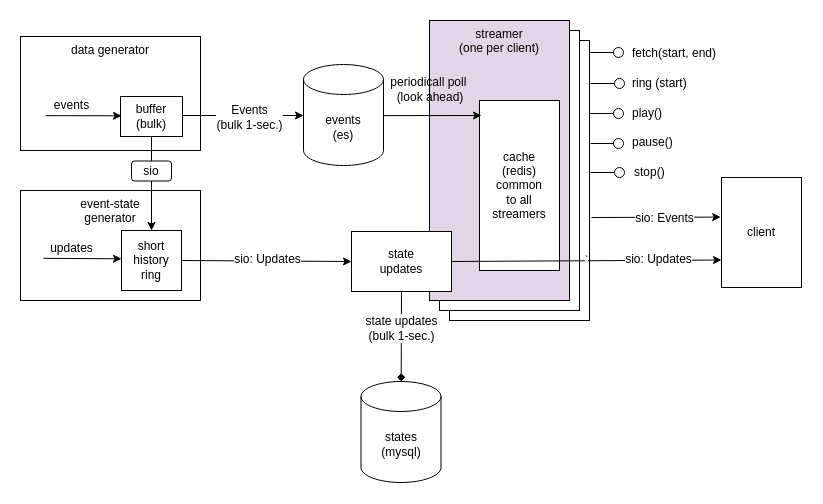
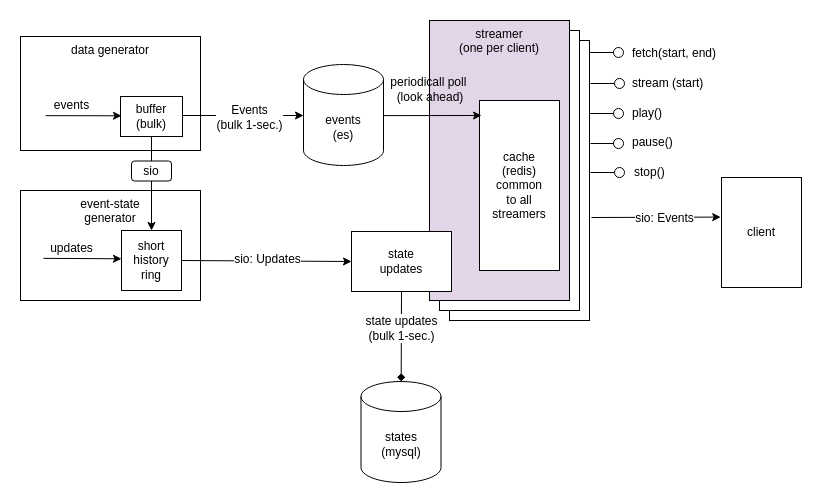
- <mxCell id="20" value="ring (start)" style="text;html=1;strokeColor=none;fillColor=none;align=left;verticalAlign=middle;whiteSpace=wrap;rounded=0;" parent="1" vertex="1"><mxGeometry x="630" y="68" width="120" height="30" as="geometry" /></mxCell>
+ <mxCell id="20" value="stream (start)" style="text;html=1;strokeColor=none;fillColor=none;align=left;verticalAlign=middle;whiteSpace=wrap;rounded=0;" parent="1" vertex="1"><mxGeometry x="630" y="68" width="120" height="30" as="geometry" /></mxCell>
- <mxCell id="50" value="`" style="endArrow=classic;html=1;entryX=0;entryY=0.75;entryDx=0;entryDy=0;exitX=1;exitY=0.5;exitDx=0;exitDy=0;" parent="1" target="10" edge="1" source="49"><mxGeometry width="50" height="50" relative="1" as="geometry"><mxPoint x="591" y="260" as="sourcePoint" /><mxPoint x="691" y="277" as="targetPoint" /></mxGeometry></mxCell>
- <mxCell id="51" value="&lt;span style=&quot;font-size: 12px&quot;&gt;sio: Updates&lt;/span&gt;" style="edgeLabel;html=1;align=center;verticalAlign=middle;resizable=0;points=[];" parent="50" vertex="1" connectable="0"><mxGeometry x="0.151" y="-1" relative="1" as="geometry"><mxPoint x="51" y="-3" as="offset" /></mxGeometry></mxCell>
